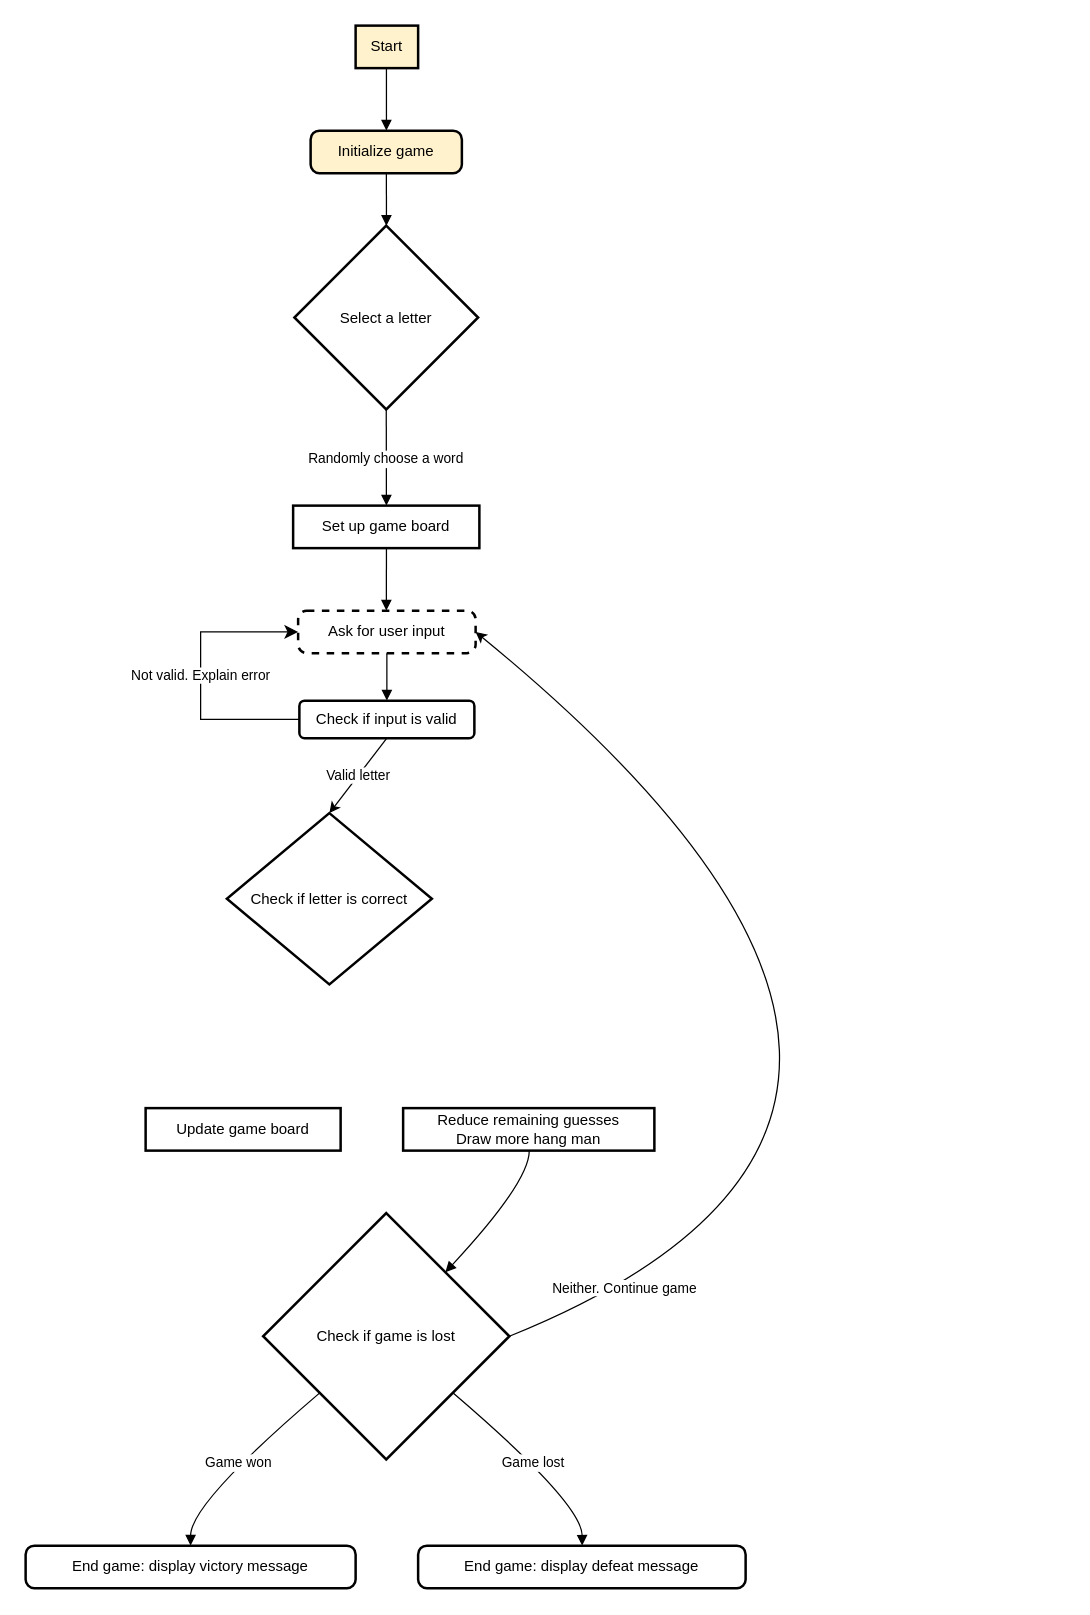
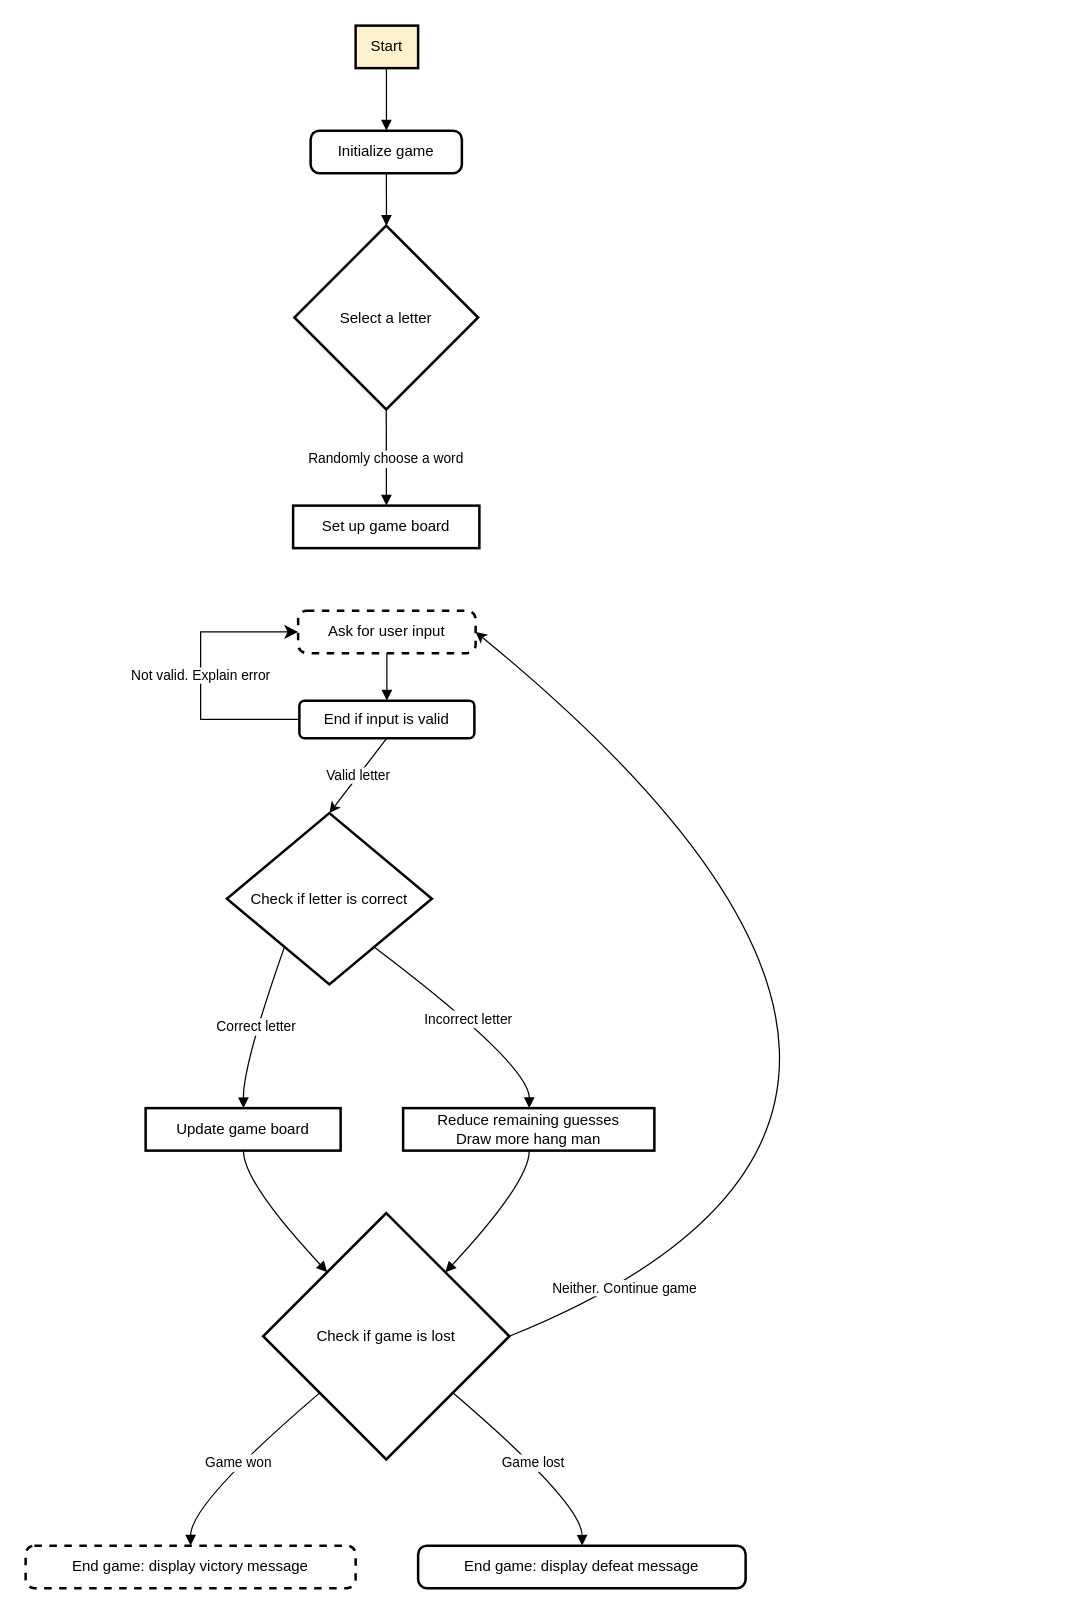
- <mxCell id="3" value="Initialize game" style="rounded=1;absoluteArcSize=1;arcSize=14;whiteSpace=wrap;strokeWidth=2;fillColor=#fff2cc;" parent="1" vertex="1"><mxGeometry x="248" y="104" width="121" height="34" as="geometry" /></mxCell>
+ <mxCell id="3" value="Initialize game" style="rounded=1;absoluteArcSize=1;arcSize=14;whiteSpace=wrap;strokeWidth=2;" parent="1" vertex="1"><mxGeometry x="248" y="104" width="121" height="34" as="geometry" /></mxCell>
- <mxCell id="16" value="" style="curved=1;startArrow=none;endArrow=block;exitX=0.501;exitY=0.994;entryX=0.497;entryY=-0.006;" parent="1" source="5" target="6" edge="1"><mxGeometry relative="1" as="geometry"><Array as="points" /></mxGeometry></mxCell>
- <mxCell id="23" value="&lt;div&gt;Check if input is valid&lt;/div&gt;" style="rounded=1;whiteSpace=wrap;html=1;arcSize=14;strokeWidth=2;" vertex="1" parent="1"><mxGeometry x="239" y="560" width="140" height="30" as="geometry" /></mxCell>
+ <mxCell id="23" value="&lt;div&gt;End if input is valid&lt;/div&gt;" style="rounded=1;whiteSpace=wrap;html=1;arcSize=14;strokeWidth=2;" vertex="1" parent="1"><mxGeometry x="239" y="560" width="140" height="30" as="geometry" /></mxCell>
+ <mxCell id="18" value="Incorrect letter" style="curved=1;startArrow=none;endArrow=block;exitX=0.886;exitY=0.999;entryX=0.502;entryY=-0.01;" parent="1" source="7" target="9" edge="1"><mxGeometry relative="1" as="geometry"><Array as="points"><mxPoint x="423" y="851" /></Array></mxGeometry></mxCell>
+ <mxCell id="17" value="Correct letter" style="curved=1;startArrow=none;endArrow=block;exitX=0.111;exitY=0.999;entryX=0.502;entryY=-0.01;" parent="1" source="7" target="8" edge="1"><mxGeometry relative="1" as="geometry"><Array as="points"><mxPoint x="194" y="851" /></Array></mxGeometry></mxCell>
+ <mxCell id="19" value="" style="curved=1;startArrow=none;endArrow=block;exitX=0.502;exitY=0.99;entryX=0.038;entryY=-0.002;" parent="1" source="8" target="10" edge="1"><mxGeometry relative="1" as="geometry"><Array as="points"><mxPoint x="194" y="945" /></Array></mxGeometry></mxCell>
- <mxCell id="11" value="End game: display victory message" style="rounded=1;absoluteArcSize=1;arcSize=14;whiteSpace=wrap;strokeWidth=2;" parent="1" vertex="1"><mxGeometry y="1236" width="264" height="34" as="geometry" x="20" /></mxCell>
+ <mxCell id="11" value="End game: display victory message" style="rounded=1;absoluteArcSize=1;arcSize=14;whiteSpace=wrap;strokeWidth=2;dashed=1;" parent="1" vertex="1"><mxGeometry y="1236" width="264" height="34" as="geometry" x="20" /></mxCell>
